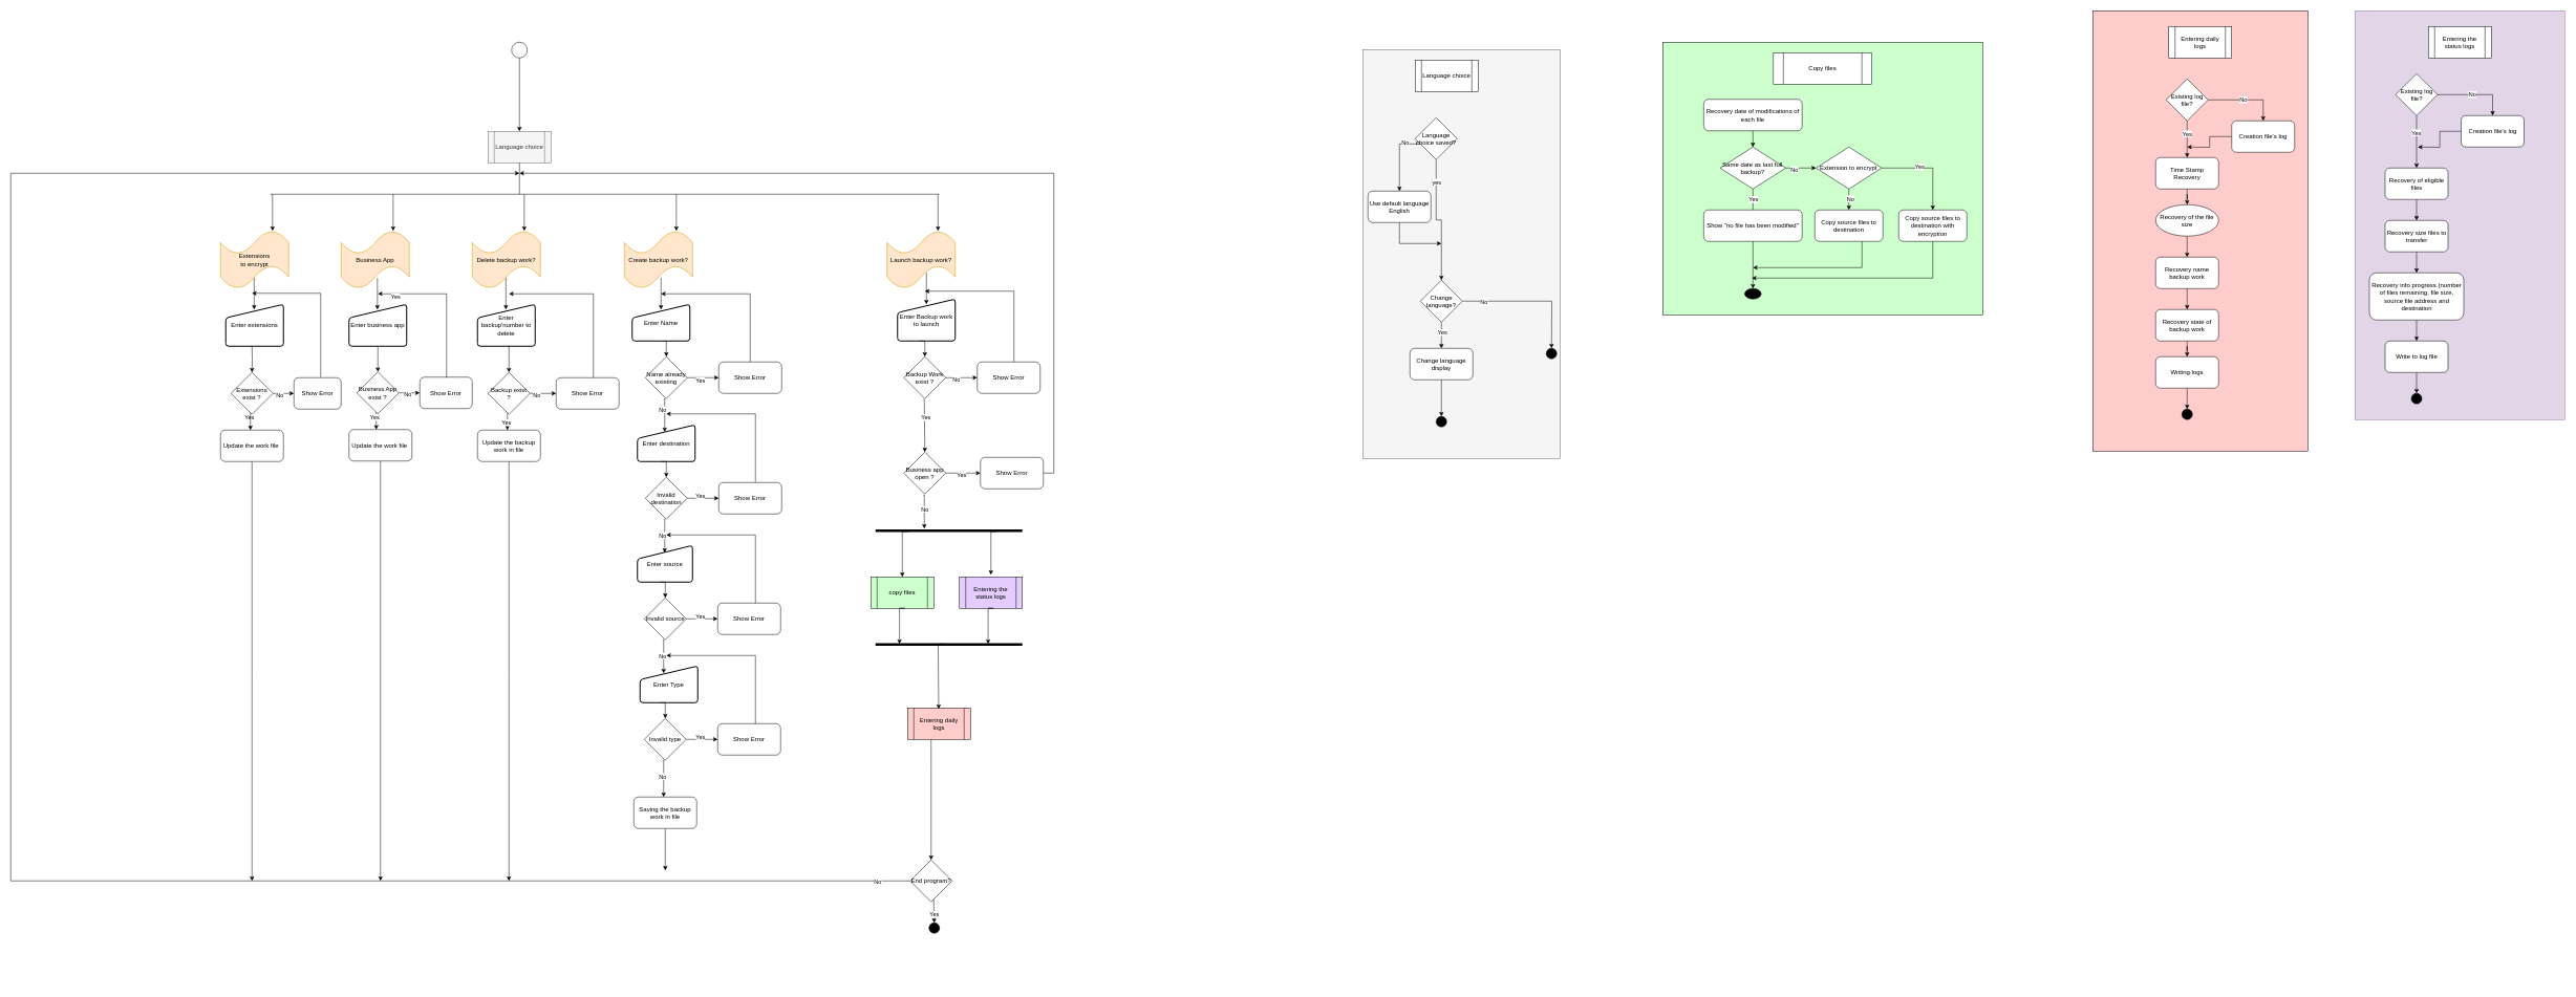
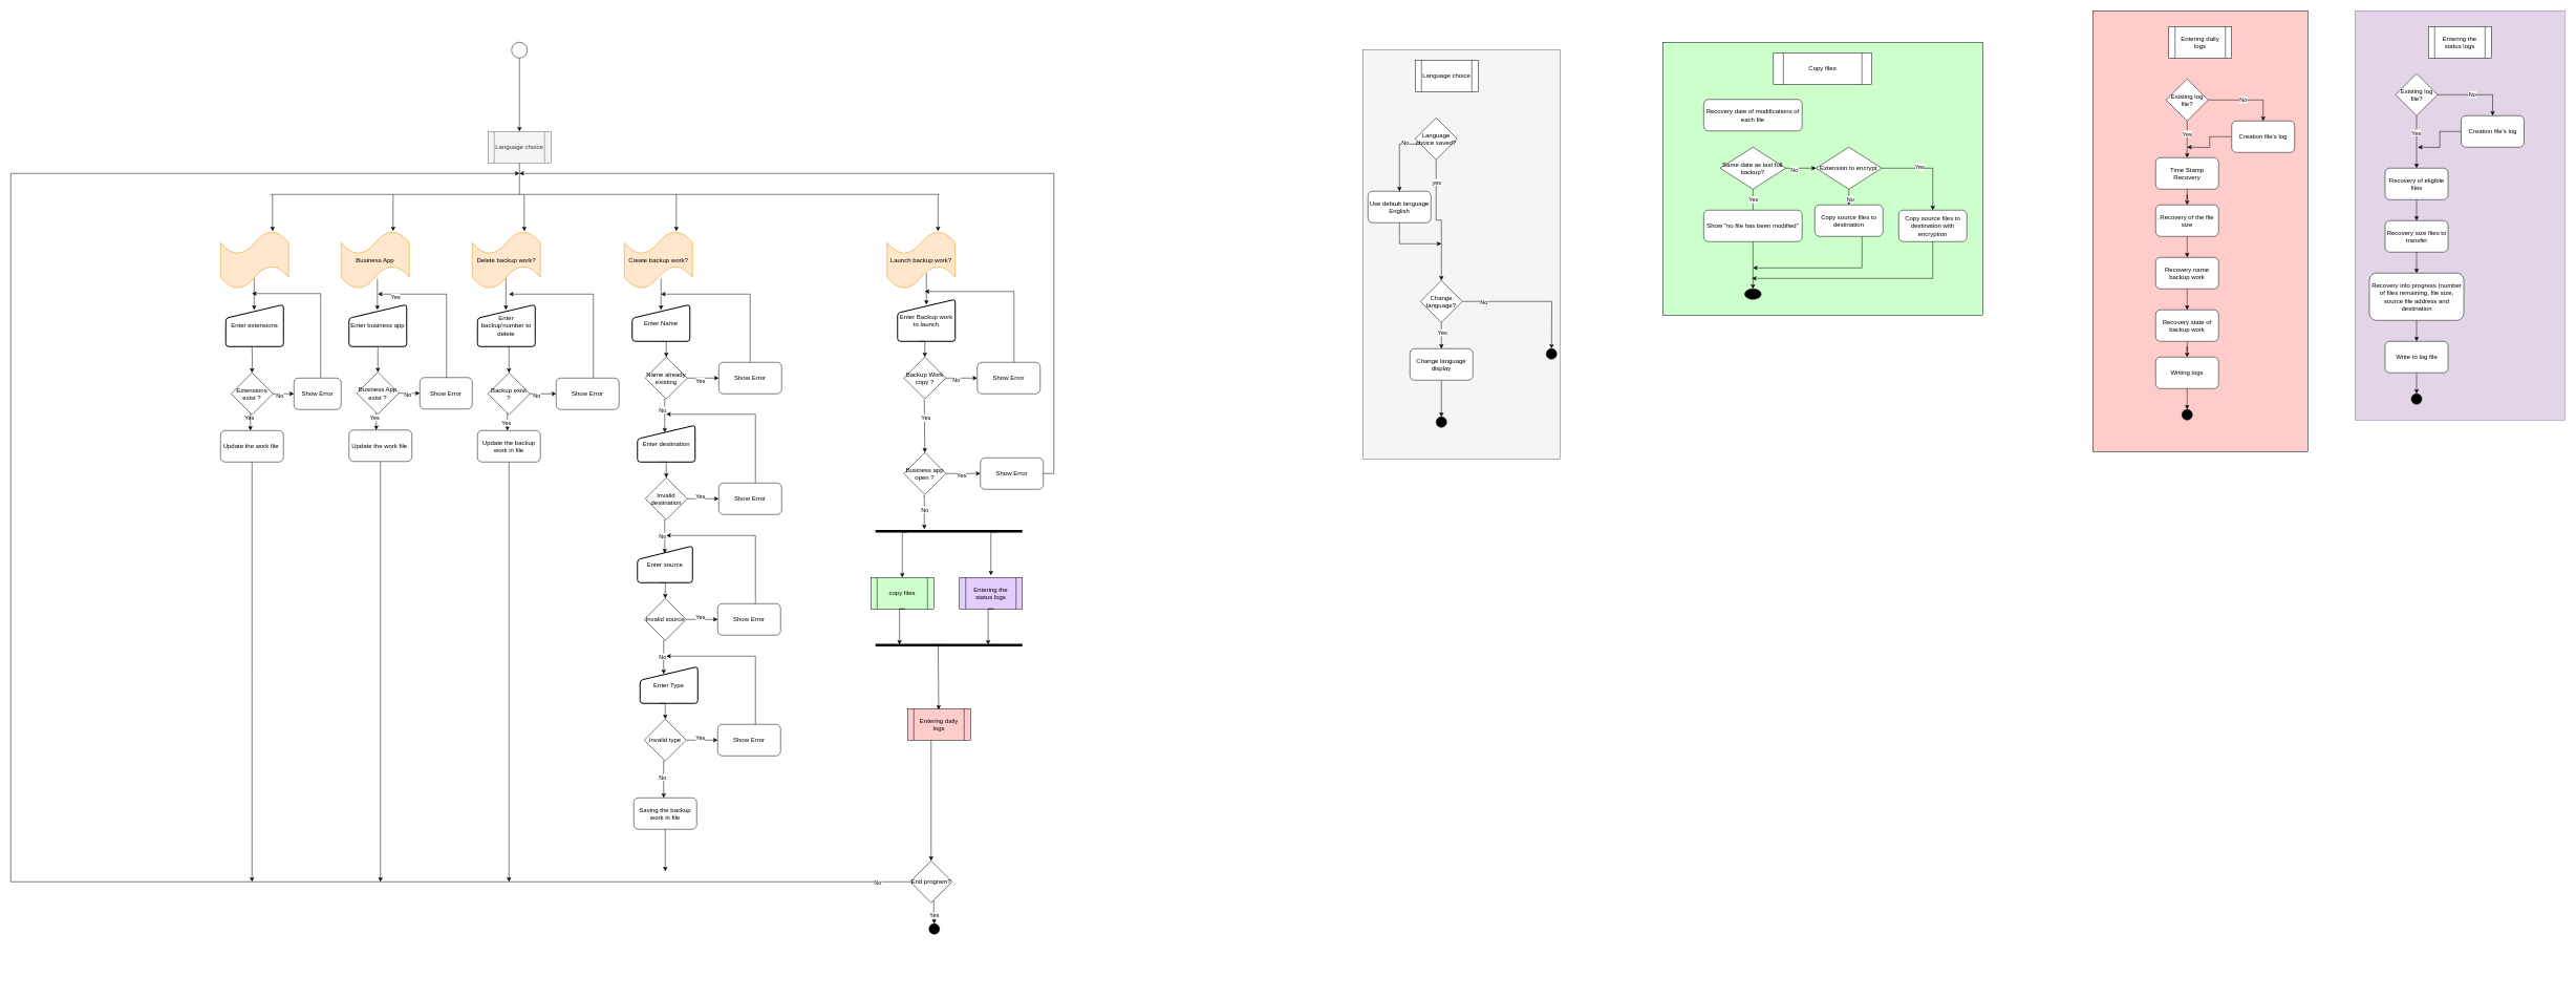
- <mxCell id="16" style="edgeStyle=orthogonalEdgeStyle;rounded=0;orthogonalLoop=1;jettySize=auto;html=1;entryX=0.5;entryY=0;entryDx=0;entryDy=0;" edge="1" parent="9" source="12" target="15"><mxGeometry relative="1" as="geometry" /></mxCell>
- <mxCell id="44" value="Recovery of the file size" style="ellipse;whiteSpace=wrap;html=1;fillColor=#FFFFFF;" vertex="1" parent="31"><mxGeometry x="120" y="370" width="120" height="60" as="geometry" /></mxCell>
+ <mxCell id="44" value="Recovery of the file size" style="rounded=1;whiteSpace=wrap;html=1;fillColor=#FFFFFF;" vertex="1" parent="31"><mxGeometry x="120" y="370" width="120" height="60" as="geometry" /></mxCell>
- <mxCell id="19" value="Copy source files to destination" style="rounded=1;whiteSpace=wrap;html=1;fillColor=#FFFFFF;" vertex="1" parent="9"><mxGeometry x="290" y="320" width="130" height="60" as="geometry" /></mxCell>
+ <mxCell id="19" value="Copy source files to destination" style="rounded=1;whiteSpace=wrap;html=1;fillColor=#FFFFFF;" vertex="1" parent="9"><mxGeometry x="290" y="310" width="130" height="60" as="geometry" /></mxCell>
- <mxCell id="102" value="Extensions to encrypt" style="text;html=1;strokeColor=none;fillColor=none;align=center;verticalAlign=middle;whiteSpace=wrap;rounded=0;" vertex="1" parent="100"><mxGeometry x="39" y="43.214" width="52" height="23.571" as="geometry" /></mxCell>
- <mxCell id="173" value="Backup Work exist ?" style="rhombus;whiteSpace=wrap;html=1;" vertex="1" parent="1"><mxGeometry x="1723" y="680" width="80" height="80" as="geometry" /></mxCell>
+ <mxCell id="173" value="Backup Work copy ?" style="rhombus;whiteSpace=wrap;html=1;" vertex="1" parent="1"><mxGeometry x="1723" y="680" width="80" height="80" as="geometry" /></mxCell>
